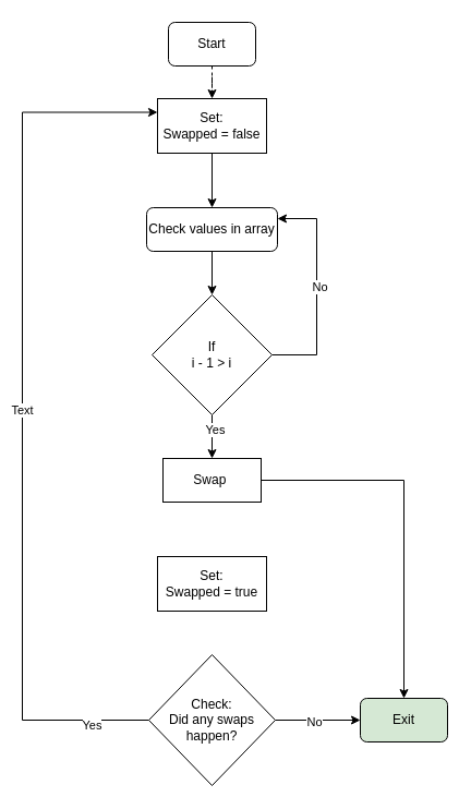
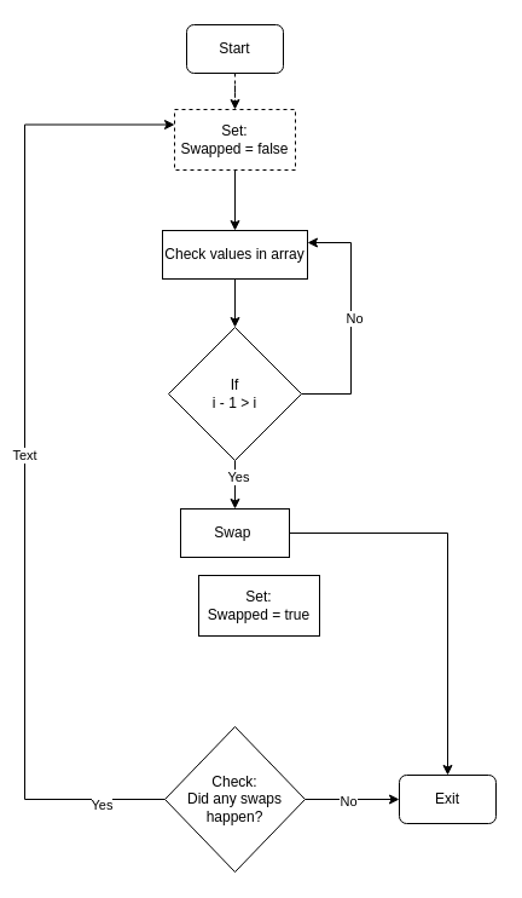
- <mxCell id="5" value="Set:&lt;br&gt;Swapped = false" style="rounded=0;whiteSpace=wrap;html=1;" vertex="1" parent="1"><mxGeometry x="144" y="90" width="100" height="50" as="geometry" /></mxCell>
+ <mxCell id="5" value="Set:&lt;br&gt;Swapped = false" style="rounded=0;whiteSpace=wrap;html=1;dashed=1;" vertex="1" parent="1"><mxGeometry x="144" y="90" width="100" height="50" as="geometry" /></mxCell>
- <mxCell id="7" value="Check values in array" style="whiteSpace=wrap;html=1;rounded=1;" vertex="1" parent="1"><mxGeometry x="134" y="190" width="120" height="40" as="geometry" /></mxCell>
+ <mxCell id="7" value="Check values in array" style="rounded=0;whiteSpace=wrap;html=1;" vertex="1" parent="1"><mxGeometry x="134" y="190" width="120" height="40" as="geometry" /></mxCell>
- <mxCell id="15" value="Set:&lt;br&gt;Swapped = true" style="rounded=0;whiteSpace=wrap;html=1;" vertex="1" parent="1"><mxGeometry x="144" y="510" width="100" height="50" as="geometry" /></mxCell>
+ <mxCell id="15" value="Set:&lt;br&gt;Swapped = true" style="rounded=0;whiteSpace=wrap;html=1;" vertex="1" parent="1"><mxGeometry x="164" y="475" width="100" height="50" as="geometry" /></mxCell>
- <mxCell id="22" value="Exit" style="rounded=1;whiteSpace=wrap;html=1;fillColor=#d5e8d4;" vertex="1" parent="1"><mxGeometry x="330" y="640" width="80" height="40" as="geometry" /></mxCell>
+ <mxCell id="22" value="Exit" style="rounded=1;whiteSpace=wrap;html=1;" vertex="1" parent="1"><mxGeometry x="330" y="640" width="80" height="40" as="geometry" /></mxCell>
